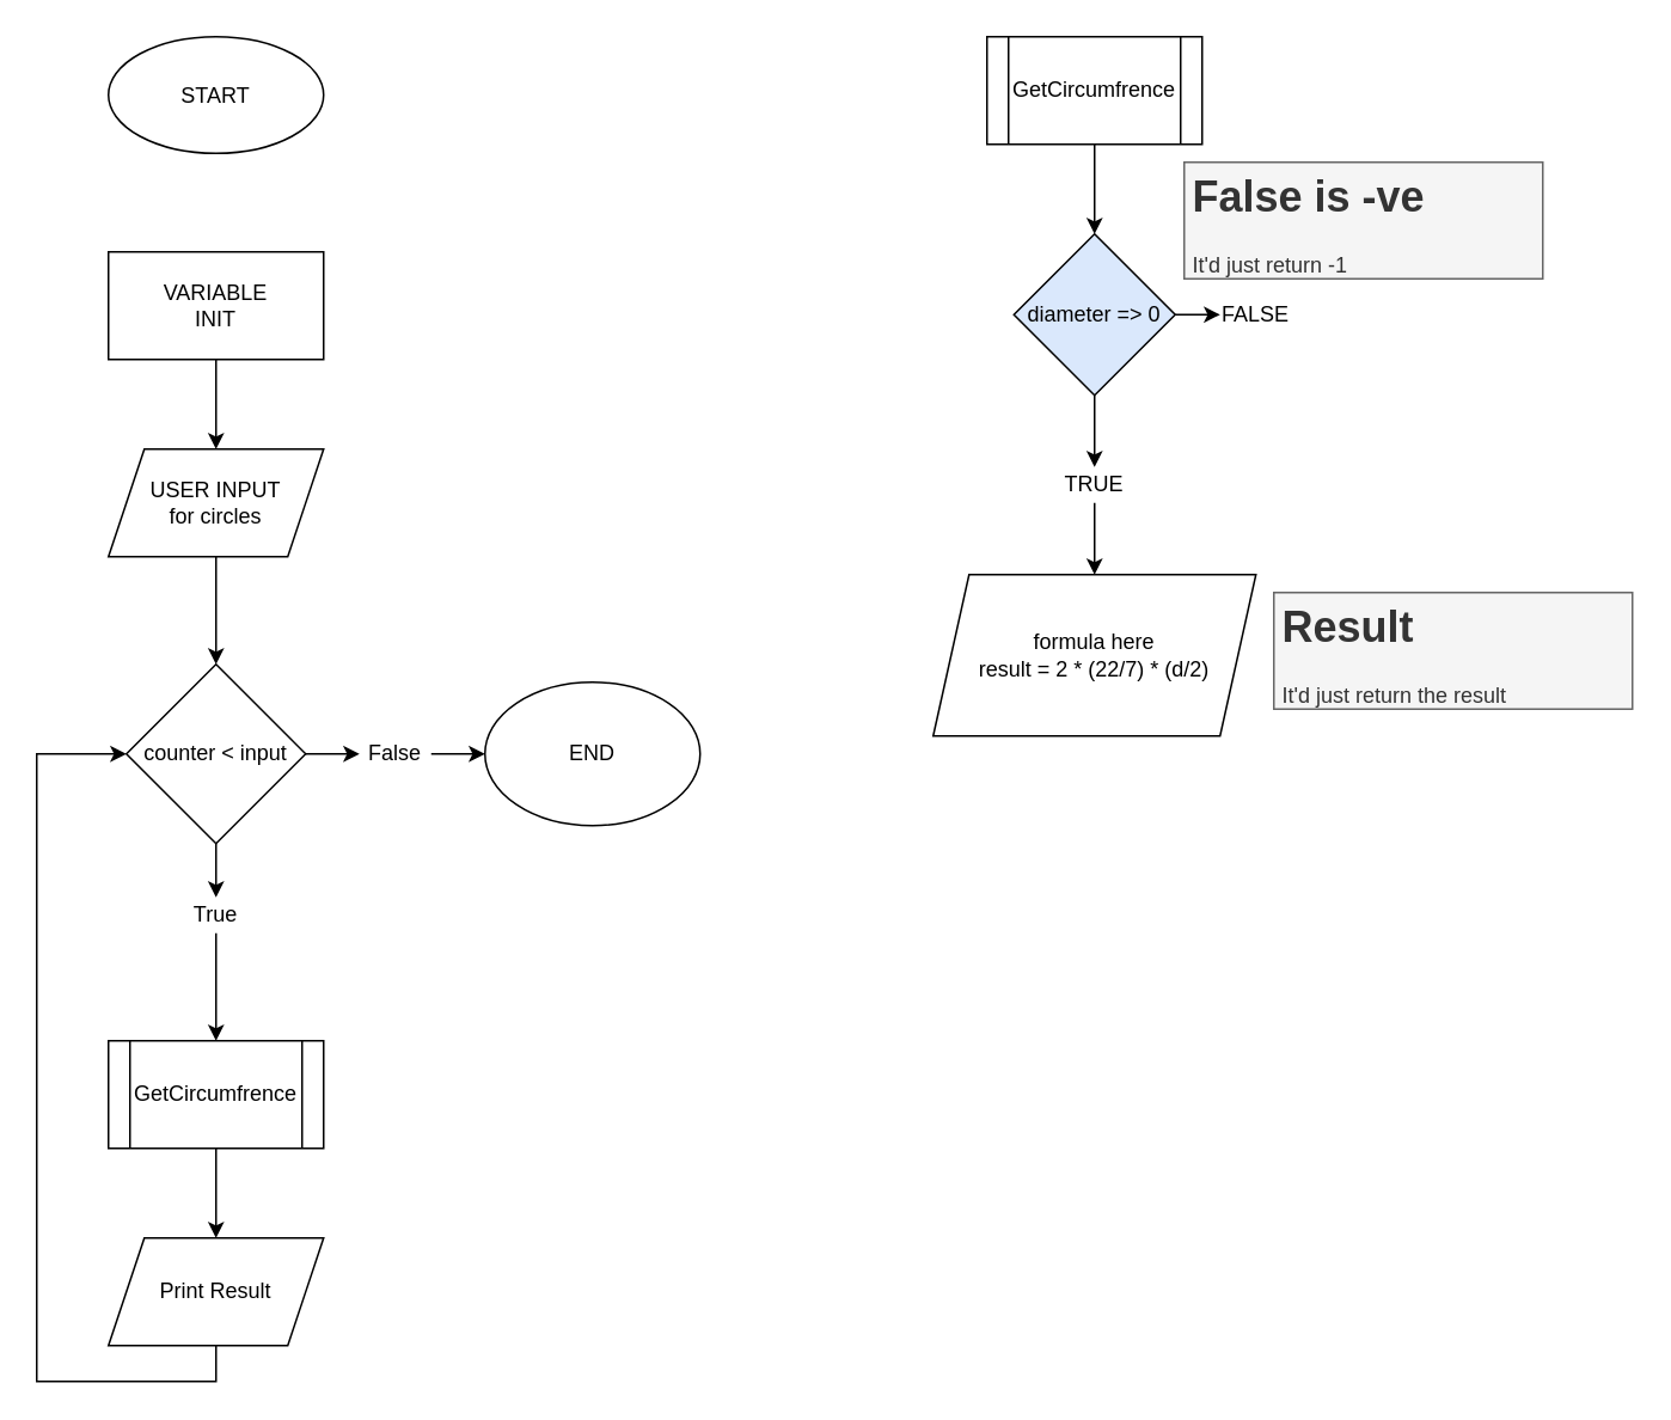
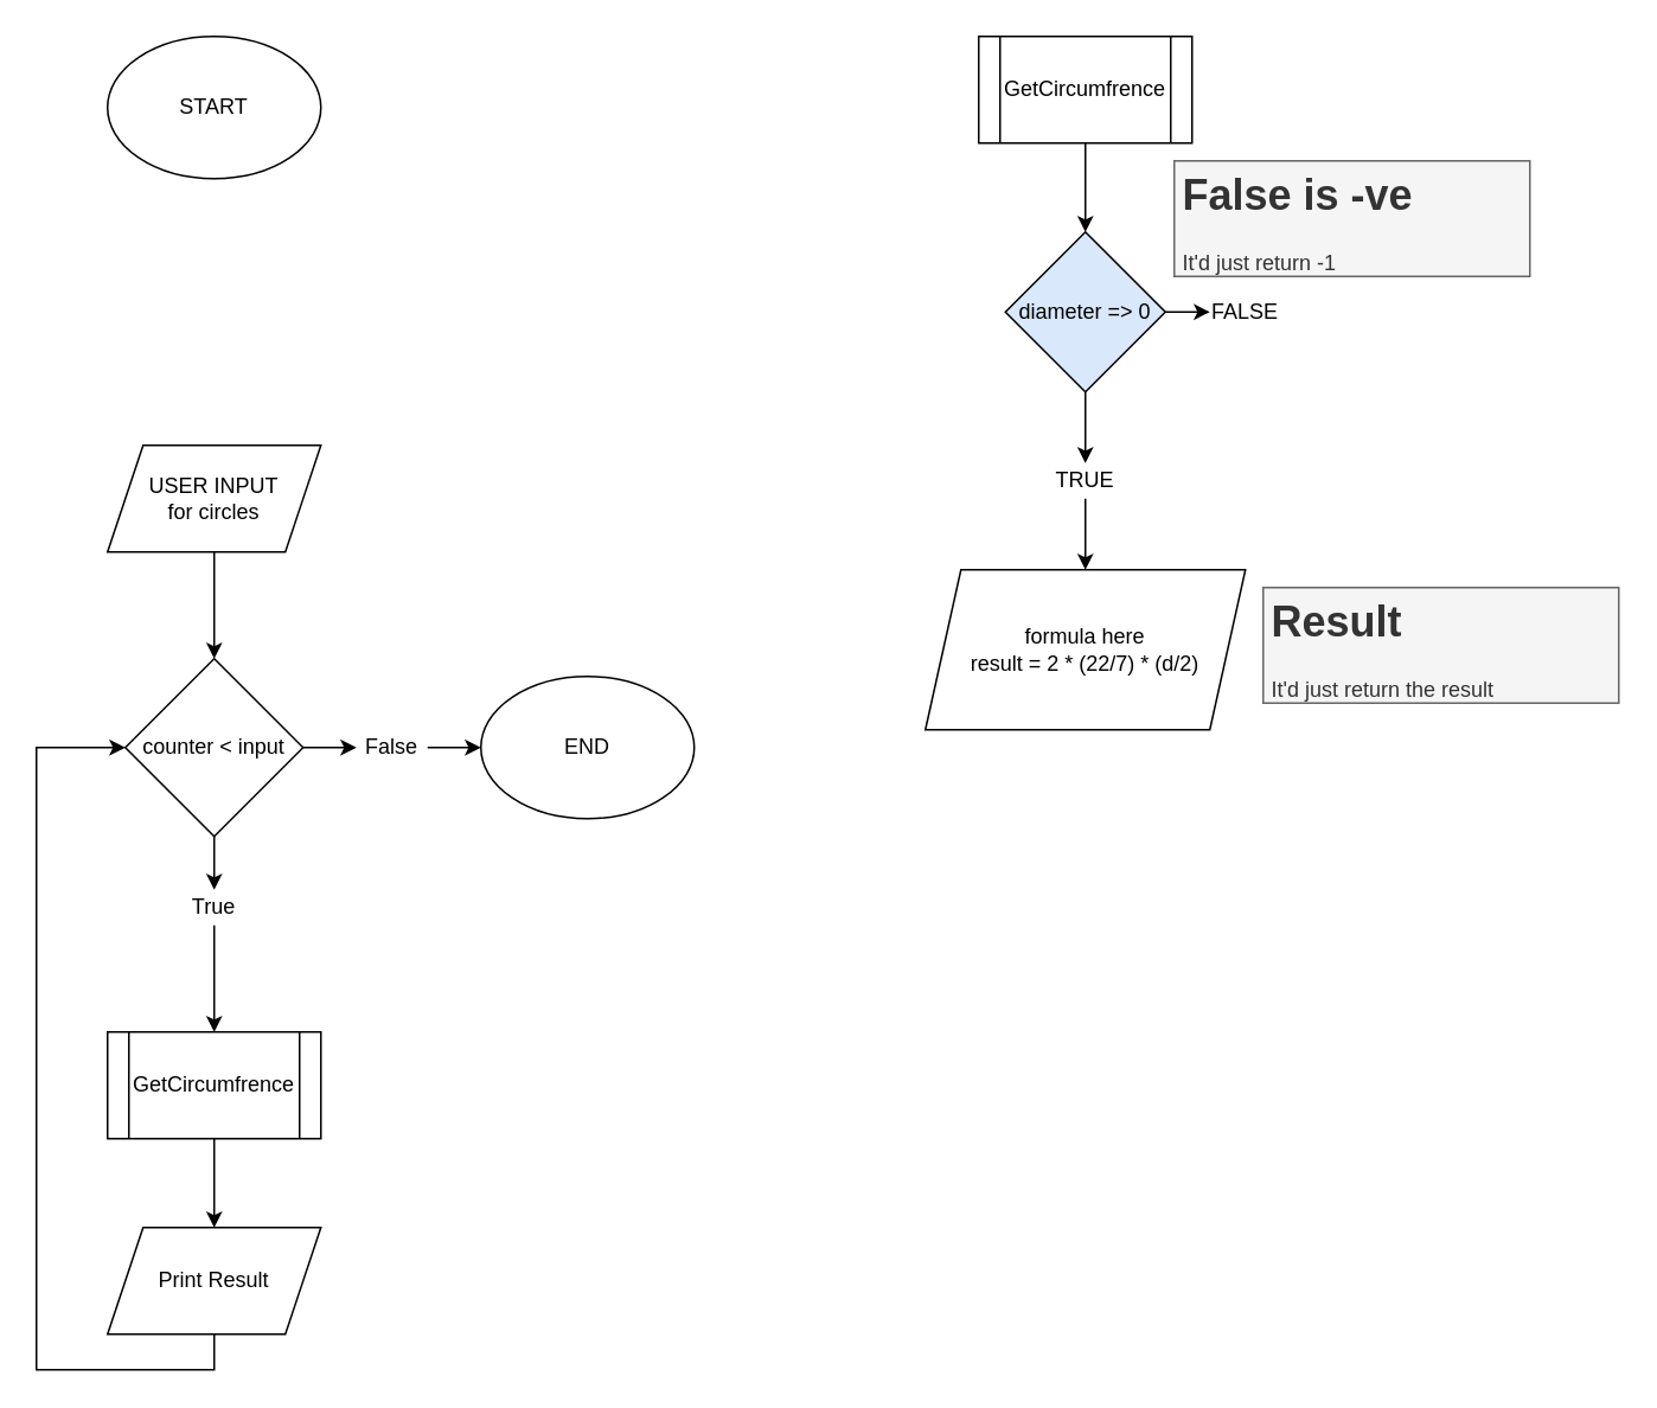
- <mxCell id="2" value="START" style="ellipse;whiteSpace=wrap;html=1;" vertex="1" parent="1"><mxGeometry x="60" y="20" width="120" height="65" as="geometry" /></mxCell>
+ <mxCell id="2" value="START" style="ellipse;whiteSpace=wrap;html=1;" vertex="1" parent="1"><mxGeometry x="60" y="20" width="120" height="80" as="geometry" /></mxCell>
- <mxCell id="4" value="VARIABLE&lt;br&gt;INIT" style="whiteSpace=wrap;html=1;" vertex="1" parent="1"><mxGeometry x="60" y="140" width="120" height="60" as="geometry" /></mxCell>
- <mxCell id="3" value="" style="edgeStyle=orthogonalEdgeStyle;rounded=0;orthogonalLoop=1;jettySize=auto;html=1;" edge="1" parent="1" source="4" target="6"><mxGeometry relative="1" as="geometry" /></mxCell>
